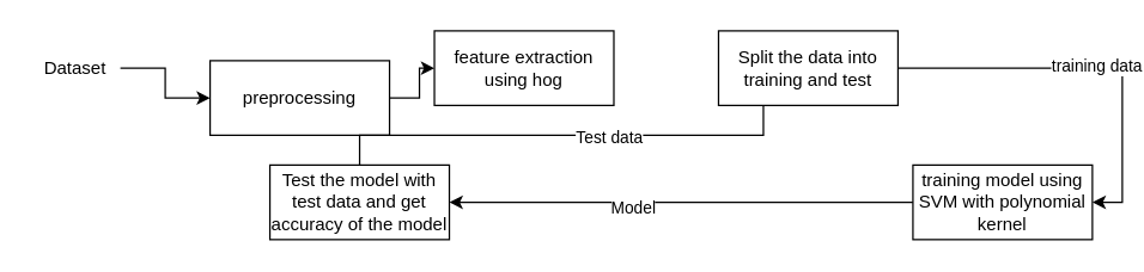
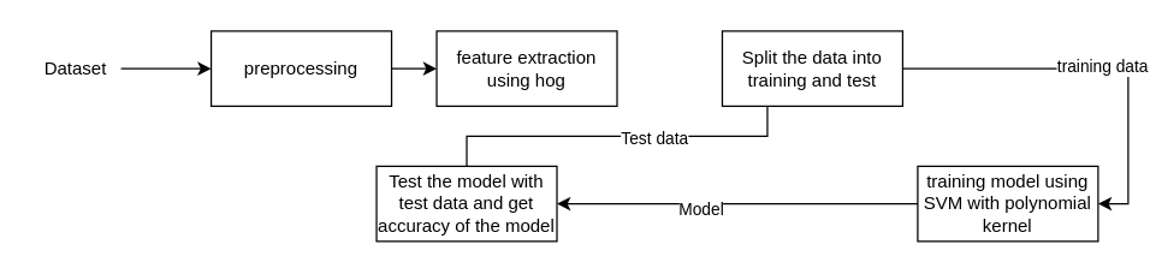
- <mxCell id="3" value="preprocessing" style="rounded=0;whiteSpace=wrap;html=1;" vertex="1" parent="1"><mxGeometry x="140" y="40" width="120" height="50" as="geometry" /></mxCell>
+ <mxCell id="3" value="preprocessing" style="rounded=0;whiteSpace=wrap;html=1;" vertex="1" parent="1"><mxGeometry x="140" y="20" width="120" height="50" as="geometry" /></mxCell>
- <mxCell id="10" value="Test the model with test data and get accuracy of the model" style="rounded=0;whiteSpace=wrap;html=1;" vertex="1" parent="1"><mxGeometry x="180" y="110" width="120" height="50" as="geometry" /></mxCell>
+ <mxCell id="10" value="Test the model with test data and get accuracy of the model" style="rounded=0;whiteSpace=wrap;html=1;" vertex="1" parent="1"><mxGeometry x="250" y="110" width="120" height="50" as="geometry" /></mxCell>
